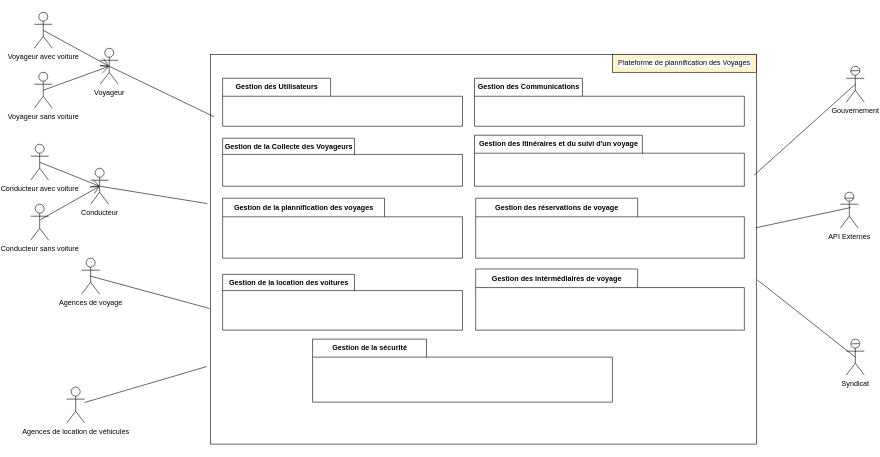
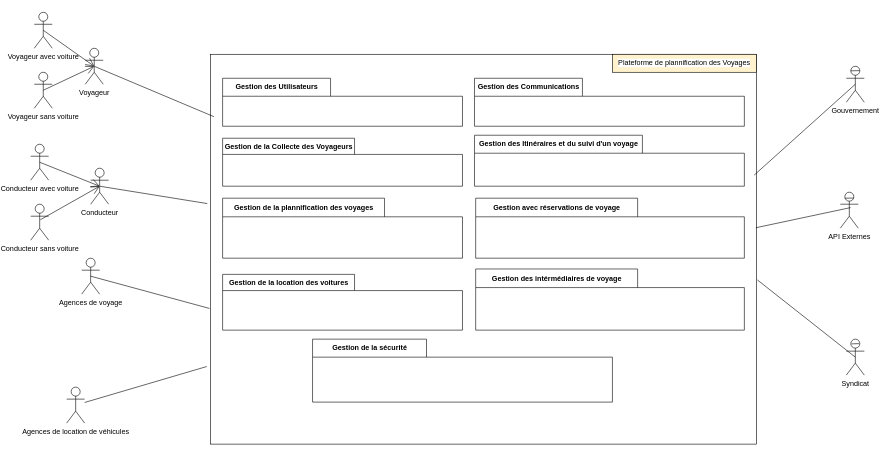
- <mxCell id="6" value="Voyageur" style="shape=umlActor;verticalLabelPosition=bottom;verticalAlign=top;html=1;outlineConnect=0;" parent="1" vertex="1"><mxGeometry x="136" y="80" width="30" height="60" as="geometry" /></mxCell>
+ <mxCell id="6" value="Voyageur" style="shape=umlActor;verticalLabelPosition=bottom;verticalAlign=top;html=1;outlineConnect=0;" parent="1" vertex="1"><mxGeometry x="111" y="80" width="30" height="60" as="geometry" /></mxCell>
- <mxCell id="33" value="Gestion des réservations de voyage" style="shape=folder;fontStyle=1;tabWidth=270;tabHeight=31;tabPosition=left;html=1;boundedLbl=1;labelInHeader=1;container=1;collapsible=0;" parent="1" vertex="1"><mxGeometry x="762" y="330" width="448" height="100" as="geometry" /></mxCell>
+ <mxCell id="33" value="Gestion avec réservations de voyage" style="shape=folder;fontStyle=1;tabWidth=270;tabHeight=31;tabPosition=left;html=1;boundedLbl=1;labelInHeader=1;container=1;collapsible=0;" parent="1" vertex="1"><mxGeometry x="762" y="330" width="448" height="100" as="geometry" /></mxCell>
